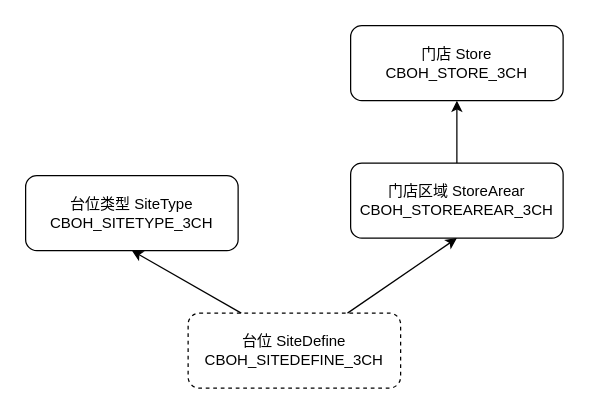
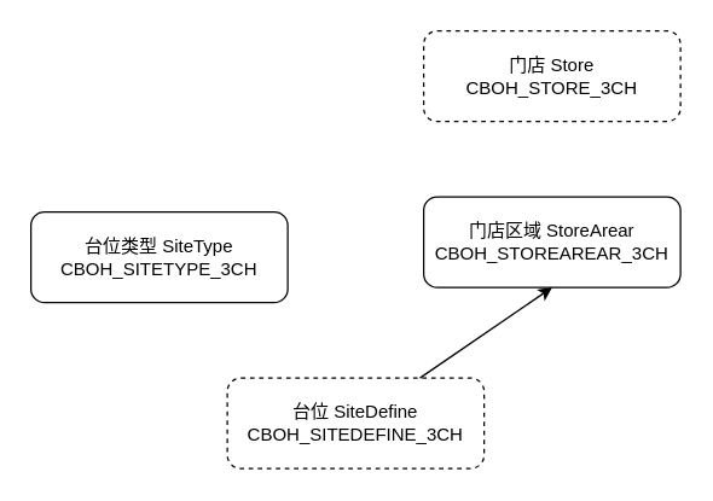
- <mxCell id="2" value="门店 Store&lt;br&gt;CBOH_STORE_3CH" style="rounded=1;whiteSpace=wrap;html=1;" vertex="1" parent="1"><mxGeometry x="280" y="20" width="170" height="60" as="geometry" /></mxCell>
+ <mxCell id="2" value="门店 Store&lt;br&gt;CBOH_STORE_3CH" style="rounded=1;whiteSpace=wrap;html=1;dashed=1;" vertex="1" parent="1"><mxGeometry x="280" y="20" width="170" height="60" as="geometry" /></mxCell>
- <mxCell id="3" value="" style="edgeStyle=orthogonalEdgeStyle;rounded=0;orthogonalLoop=1;jettySize=auto;html=1;" edge="1" parent="1" source="4" target="2"><mxGeometry relative="1" as="geometry" /></mxCell>
- <mxCell id="8" value="" style="endArrow=classic;html=1;entryX=0.5;entryY=1;entryDx=0;entryDy=0;exitX=0.25;exitY=0;exitDx=0;exitDy=0;" edge="1" parent="1" source="5" target="6"><mxGeometry width="50" height="50" relative="1" as="geometry"><mxPoint x="320" y="270" as="sourcePoint" /><mxPoint x="370" y="220" as="targetPoint" /></mxGeometry></mxCell>
